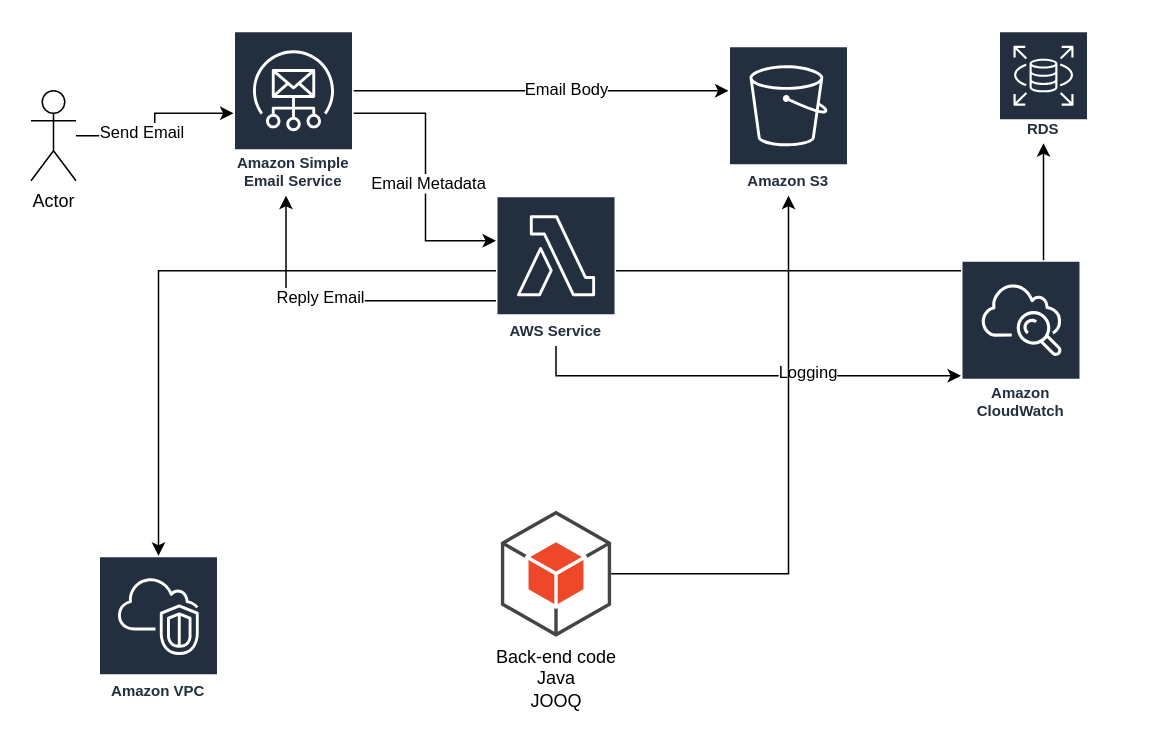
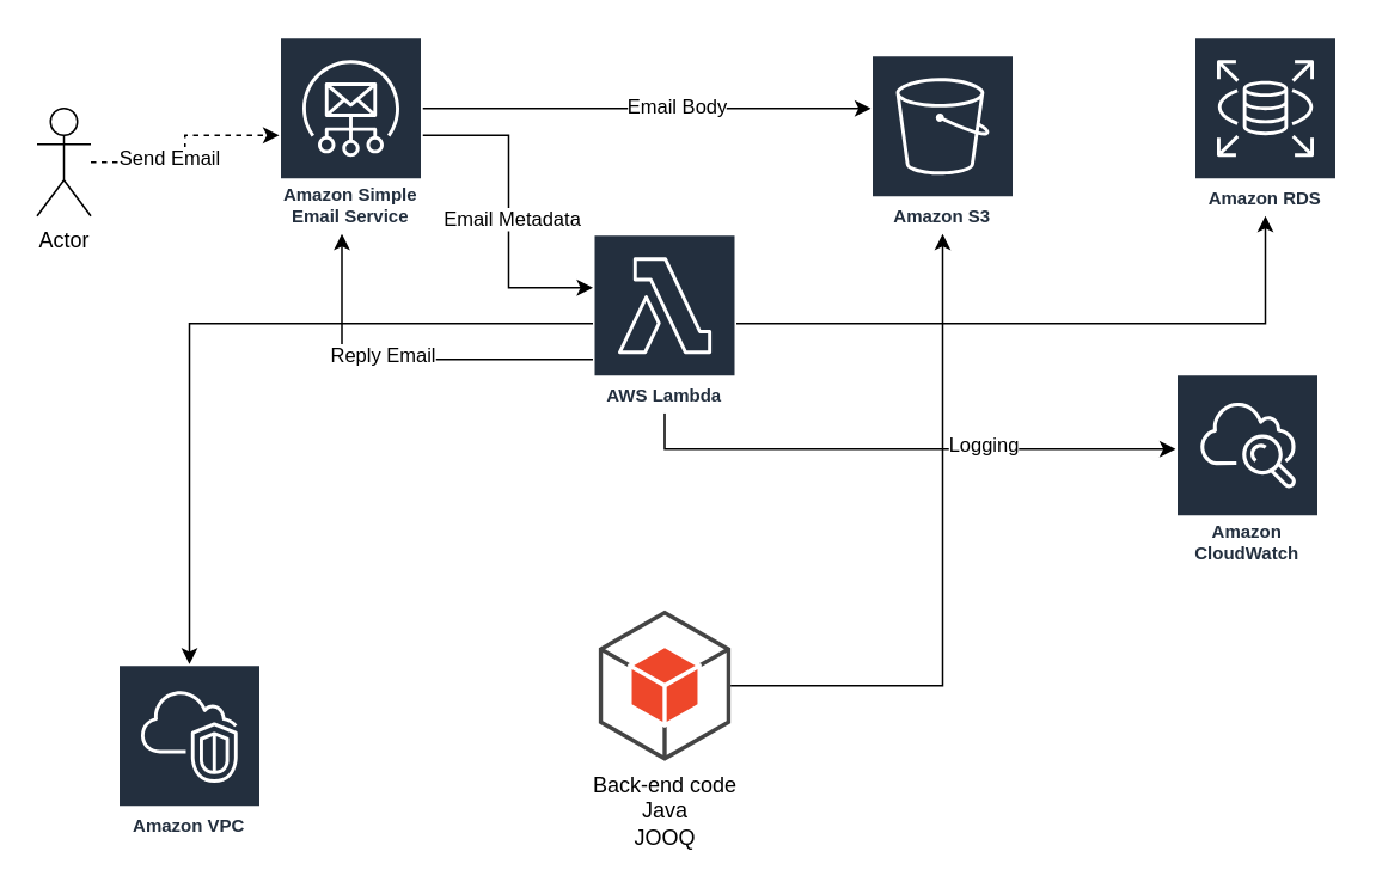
- <mxCell id="3" value="Amazon RDS" style="sketch=0;outlineConnect=0;fontColor=#232F3E;gradientColor=none;strokeColor=#ffffff;fillColor=#232F3E;dashed=0;verticalLabelPosition=middle;verticalAlign=bottom;align=center;html=1;whiteSpace=wrap;fontSize=10;fontStyle=1;spacing=3;shape=mxgraph.aws4.productIcon;prIcon=mxgraph.aws4.rds;" parent="1" vertex="1"><mxGeometry x="665" y="20" width="60" height="75" as="geometry" /></mxCell>
+ <mxCell id="3" value="Amazon RDS" style="sketch=0;outlineConnect=0;fontColor=#232F3E;gradientColor=none;strokeColor=#ffffff;fillColor=#232F3E;dashed=0;verticalLabelPosition=middle;verticalAlign=bottom;align=center;html=1;whiteSpace=wrap;fontSize=10;fontStyle=1;spacing=3;shape=mxgraph.aws4.productIcon;prIcon=mxgraph.aws4.rds;" parent="1" vertex="1"><mxGeometry x="665" y="20" width="80" height="100" as="geometry" /></mxCell>
- <mxCell id="18" style="edgeStyle=orthogonalEdgeStyle;rounded=0;orthogonalLoop=1;jettySize=auto;html=1;" parent="1" source="20" target="16" edge="1"><mxGeometry relative="1" as="geometry" /></mxCell>
+ <mxCell id="18" style="edgeStyle=orthogonalEdgeStyle;rounded=0;orthogonalLoop=1;jettySize=auto;html=1;dashed=1;" parent="1" source="20" target="16" edge="1"><mxGeometry relative="1" as="geometry" /></mxCell>
- <mxCell id="10" value="AWS Service" style="sketch=0;outlineConnect=0;fontColor=#232F3E;gradientColor=none;strokeColor=#ffffff;fillColor=#232F3E;dashed=0;verticalLabelPosition=middle;verticalAlign=bottom;align=center;html=1;whiteSpace=wrap;fontSize=10;fontStyle=1;spacing=3;shape=mxgraph.aws4.productIcon;prIcon=mxgraph.aws4.lambda;" parent="1" vertex="1"><mxGeometry x="330" y="130" width="80" height="100" as="geometry" /></mxCell>
+ <mxCell id="10" value="AWS Lambda" style="sketch=0;outlineConnect=0;fontColor=#232F3E;gradientColor=none;strokeColor=#ffffff;fillColor=#232F3E;dashed=0;verticalLabelPosition=middle;verticalAlign=bottom;align=center;html=1;whiteSpace=wrap;fontSize=10;fontStyle=1;spacing=3;shape=mxgraph.aws4.productIcon;prIcon=mxgraph.aws4.lambda;" parent="1" vertex="1"><mxGeometry x="330" y="130" width="80" height="100" as="geometry" /></mxCell>
- <mxCell id="11" value="Amazon CloudWatch" style="sketch=0;outlineConnect=0;fontColor=#232F3E;gradientColor=none;strokeColor=#ffffff;fillColor=#232F3E;dashed=0;verticalLabelPosition=middle;verticalAlign=bottom;align=center;html=1;whiteSpace=wrap;fontSize=10;fontStyle=1;spacing=3;shape=mxgraph.aws4.productIcon;prIcon=mxgraph.aws4.cloudwatch;" parent="1" vertex="1"><mxGeometry x="640" y="173" width="80" height="110" as="geometry" /></mxCell>
+ <mxCell id="11" value="Amazon CloudWatch" style="sketch=0;outlineConnect=0;fontColor=#232F3E;gradientColor=none;strokeColor=#ffffff;fillColor=#232F3E;dashed=0;verticalLabelPosition=middle;verticalAlign=bottom;align=center;html=1;whiteSpace=wrap;fontSize=10;fontStyle=1;spacing=3;shape=mxgraph.aws4.productIcon;prIcon=mxgraph.aws4.cloudwatch;" parent="1" vertex="1"><mxGeometry x="655" y="208" width="80" height="110" as="geometry" /></mxCell>
